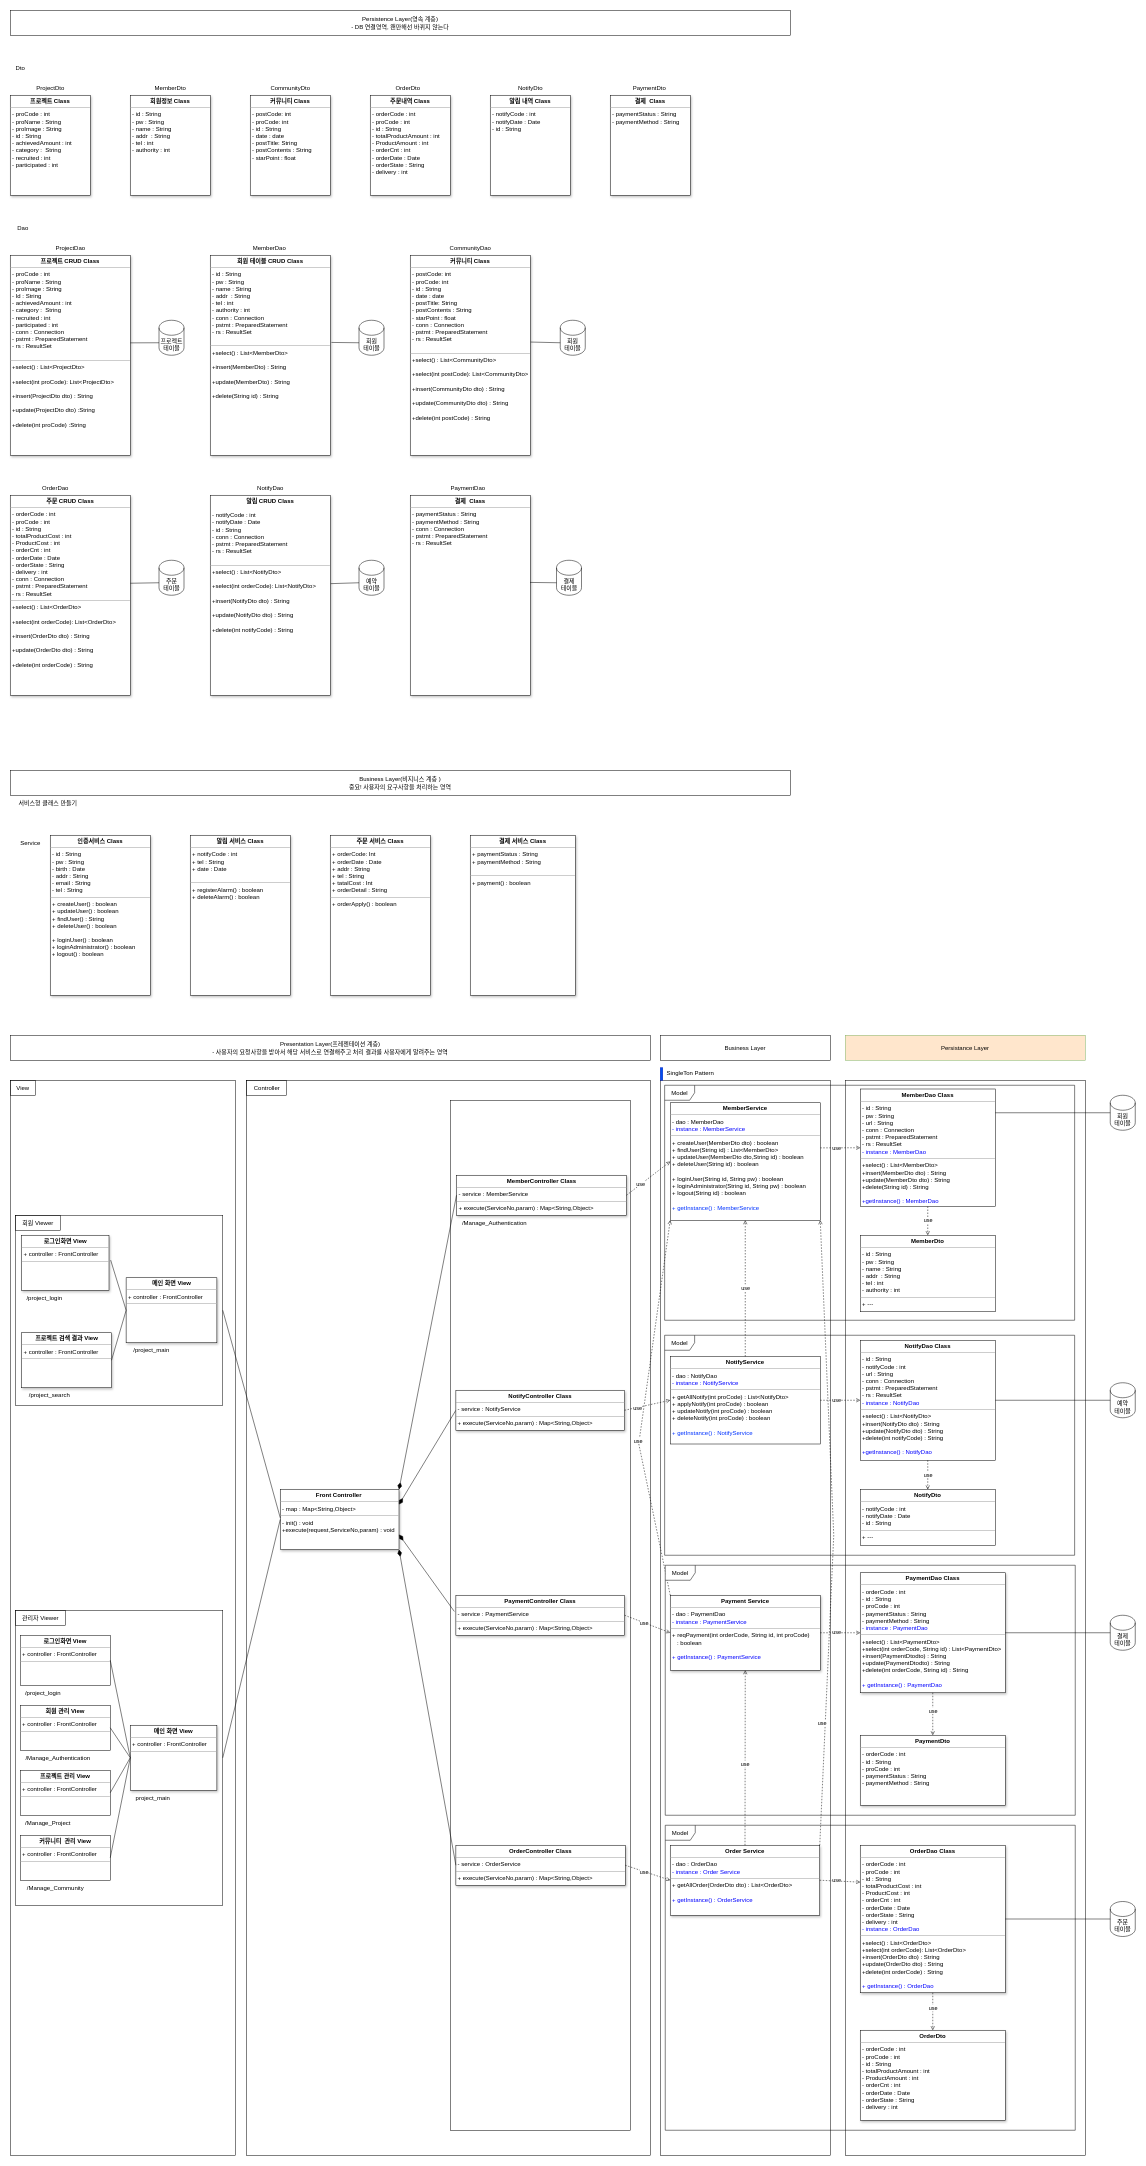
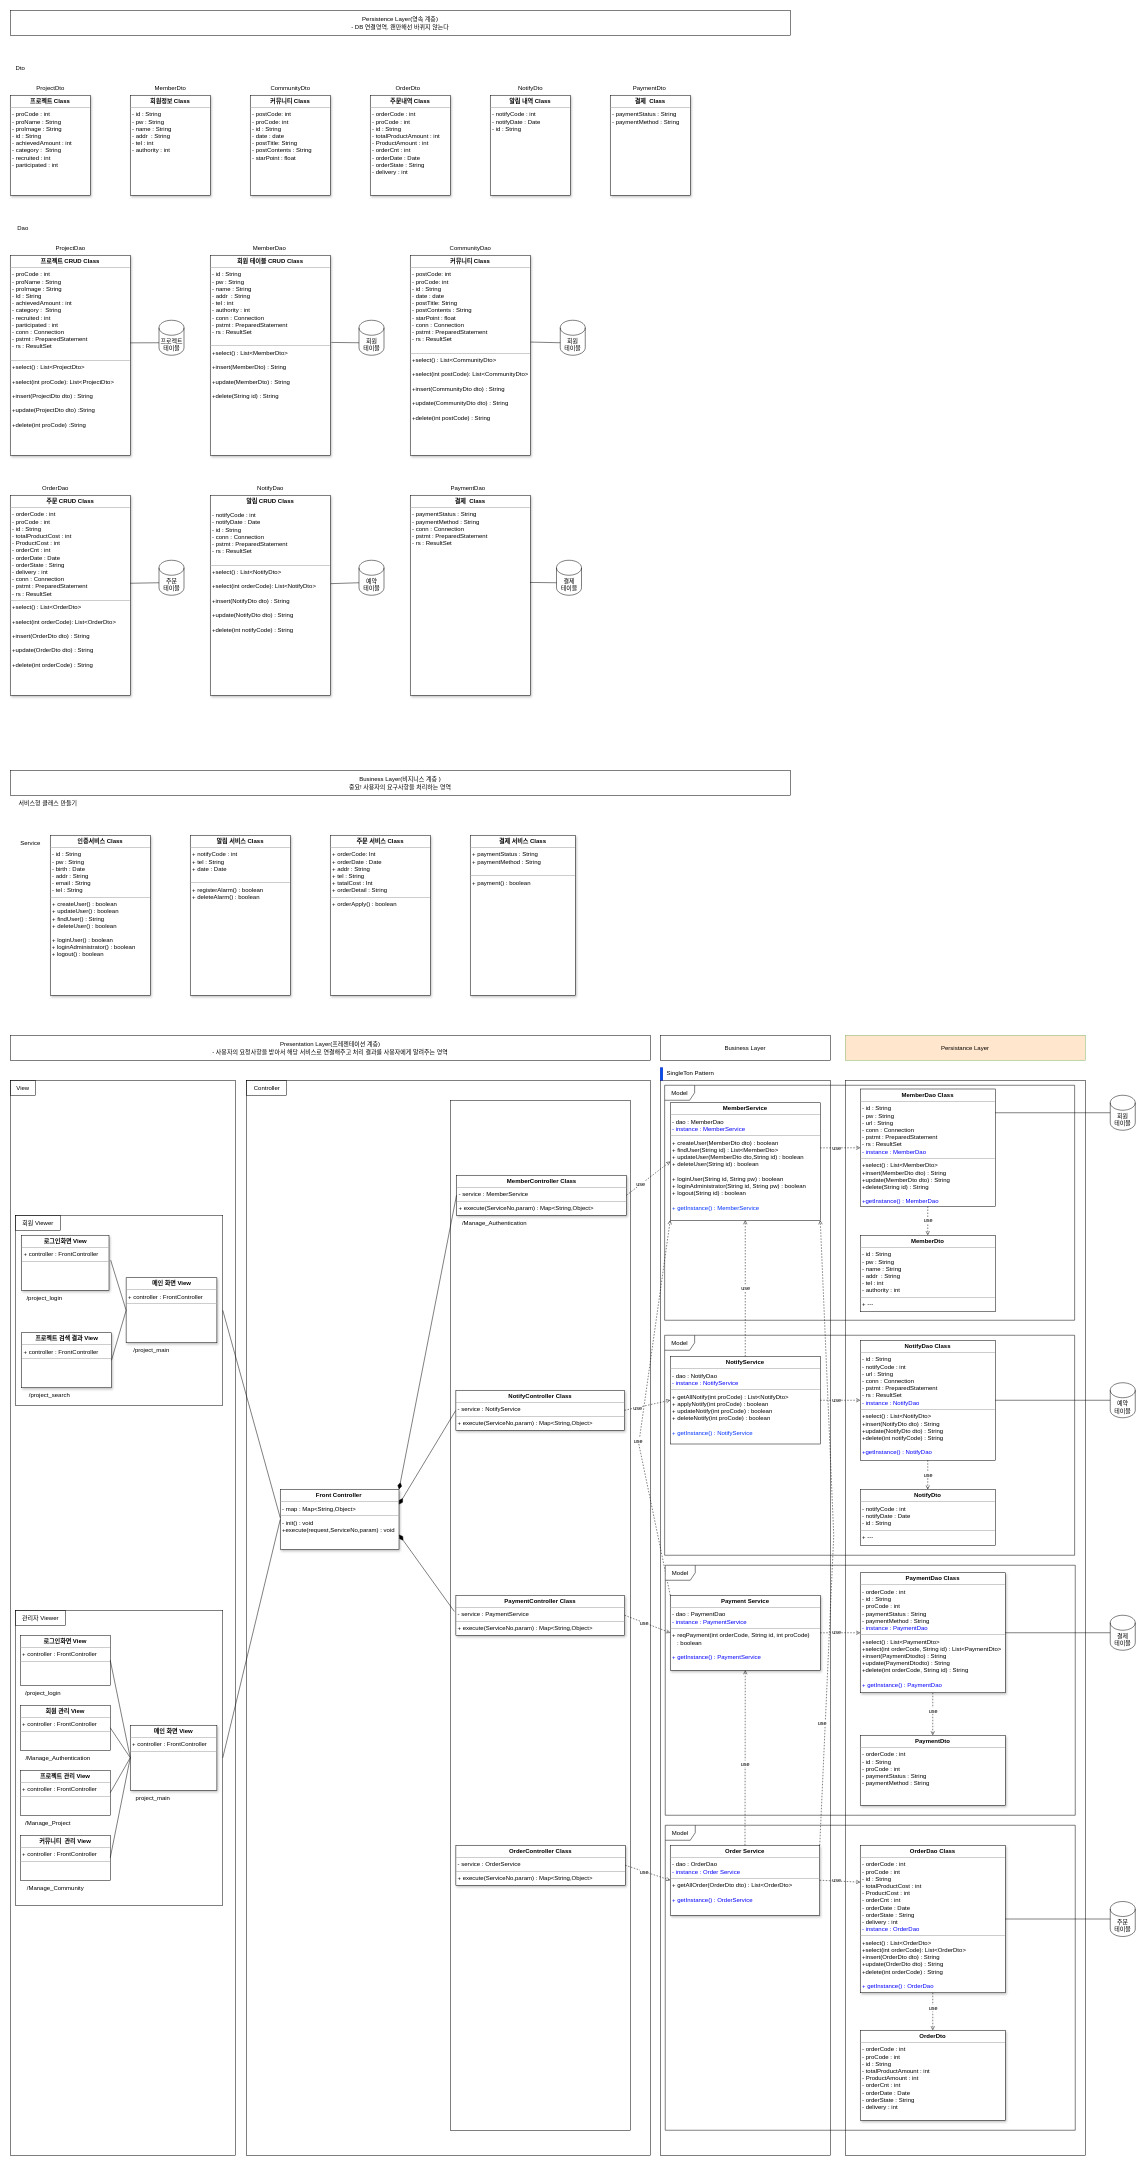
- <mxCell id="128" value="" style="endArrow=none;html=1;rounded=0;entryX=0;entryY=0.5;entryDx=0;entryDy=0;exitX=1;exitY=1;exitDx=0;exitDy=0;startArrow=diamondThin;startFill=1;startSize=12;" parent="1" source="54" target="104" edge="1"><mxGeometry width="50" height="50" relative="1" as="geometry"><mxPoint x="808" y="3079" as="sourcePoint" /><mxPoint x="918" y="3232" as="targetPoint" /></mxGeometry></mxCell>
